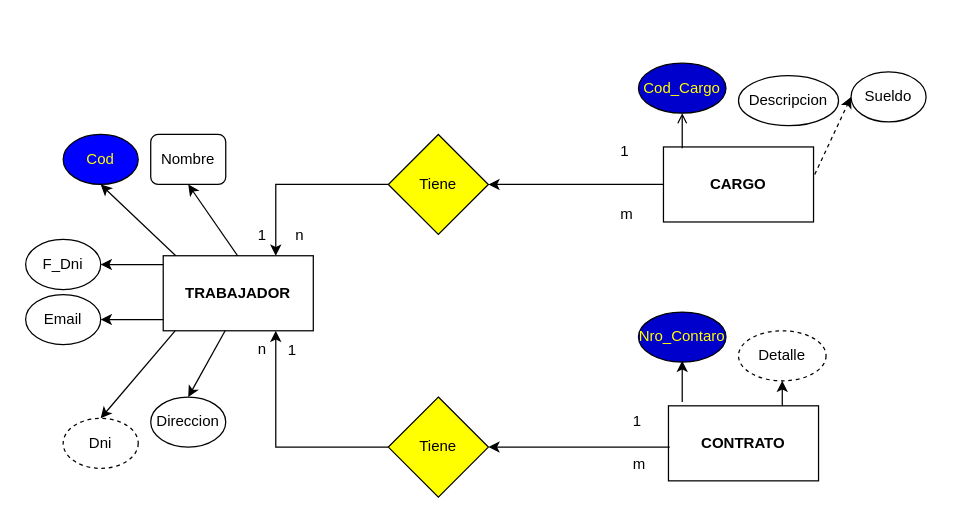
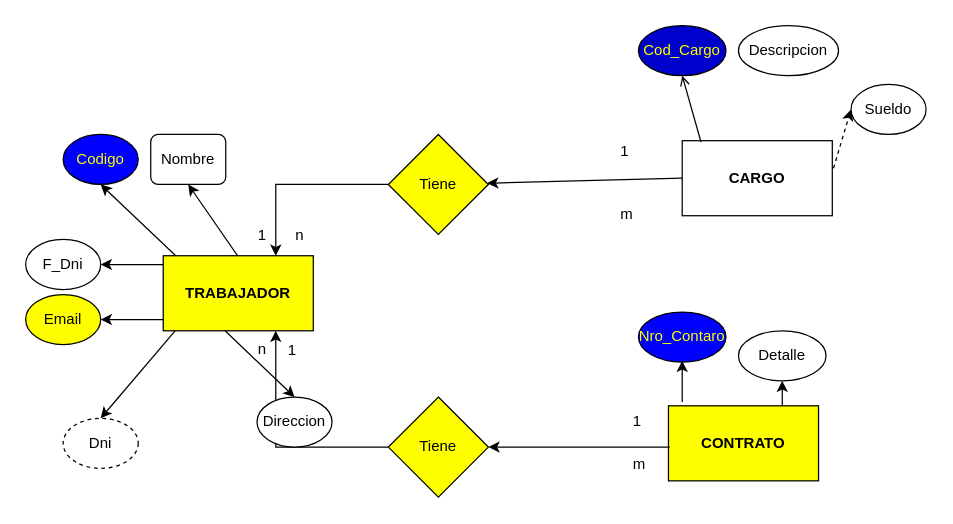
- <mxCell id="22" value="Cod_Cargo" style="ellipse;whiteSpace=wrap;html=1;fillColor=#0000CC;fontColor=#FFFF00;" vertex="1" parent="1"><mxGeometry x="510" y="50" width="70" height="40" as="geometry" /></mxCell>
+ <mxCell id="22" value="Cod_Cargo" style="ellipse;whiteSpace=wrap;html=1;fillColor=#0000CC;fontColor=#FFFF00;" vertex="1" parent="1"><mxGeometry x="510" y="20" width="70" height="40" as="geometry" /></mxCell>
- <mxCell id="25" value="Sueldo" style="ellipse;whiteSpace=wrap;html=1;" vertex="1" parent="1"><mxGeometry x="680" y="57" width="60" height="40" as="geometry" /></mxCell>
+ <mxCell id="25" value="Sueldo" style="ellipse;whiteSpace=wrap;html=1;" vertex="1" parent="1"><mxGeometry x="680" y="67" width="60" height="40" as="geometry" /></mxCell>
- <mxCell id="23" value="Descripcion" style="ellipse;whiteSpace=wrap;html=1;" vertex="1" parent="1"><mxGeometry x="590" y="60" width="80" height="40" as="geometry" /></mxCell>
+ <mxCell id="23" value="Descripcion" style="ellipse;whiteSpace=wrap;html=1;" vertex="1" parent="1"><mxGeometry x="590" y="20" width="80" height="40" as="geometry" /></mxCell>
- <mxCell id="8" value="Cod" style="ellipse;whiteSpace=wrap;html=1;fillColor=#0000FF;fontColor=#FFFF00;" vertex="1" parent="1"><mxGeometry x="50" y="107" width="60" height="40" as="geometry" /></mxCell>
+ <mxCell id="8" value="Codigo" style="ellipse;whiteSpace=wrap;html=1;fillColor=#0000FF;fontColor=#FFFF00;" vertex="1" parent="1"><mxGeometry x="50" y="107" width="60" height="40" as="geometry" /></mxCell>
- <mxCell id="6" value="&lt;b&gt;CARGO&lt;/b&gt;" style="rounded=0;whiteSpace=wrap;html=1;" vertex="1" parent="1"><mxGeometry x="530" y="117" width="120" height="60" as="geometry" /></mxCell>
+ <mxCell id="6" value="&lt;b&gt;CARGO&lt;/b&gt;" style="rounded=0;whiteSpace=wrap;html=1;" vertex="1" parent="1"><mxGeometry x="545" y="112" width="120" height="60" as="geometry" /></mxCell>
- <mxCell id="4" value="&lt;b&gt;TRABAJADOR&lt;/b&gt;" style="rounded=0;whiteSpace=wrap;html=1;" vertex="1" parent="1"><mxGeometry x="130" y="204" width="120" height="60" as="geometry" /></mxCell>
+ <mxCell id="4" value="&lt;b&gt;TRABAJADOR&lt;/b&gt;" style="rounded=0;whiteSpace=wrap;html=1;fillColor=#ffff00;" vertex="1" parent="1"><mxGeometry x="130" y="204" width="120" height="60" as="geometry" /></mxCell>
- <mxCell id="16" value="Email" style="ellipse;whiteSpace=wrap;html=1;" vertex="1" parent="1"><mxGeometry x="20" y="235" width="60" height="40" as="geometry" /></mxCell>
+ <mxCell id="16" value="Email" style="ellipse;whiteSpace=wrap;html=1;fillColor=#ffff00;" vertex="1" parent="1"><mxGeometry x="20" y="235" width="60" height="40" as="geometry" /></mxCell>
- <mxCell id="27" value="Nro_Contaro" style="ellipse;whiteSpace=wrap;html=1;fillColor=#0000CC;fontColor=#FFFF00;" vertex="1" parent="1"><mxGeometry x="510" y="249" width="70" height="40" as="geometry" /></mxCell>
+ <mxCell id="27" value="Nro_Contaro" style="ellipse;whiteSpace=wrap;html=1;fillColor=#0000ff;fontColor=#FFFF00;" vertex="1" parent="1"><mxGeometry x="510" y="249" width="70" height="40" as="geometry" /></mxCell>
- <mxCell id="29" value="Detalle" style="ellipse;whiteSpace=wrap;html=1;dashed=1;" vertex="1" parent="1"><mxGeometry x="590" y="264" width="70" height="40" as="geometry" /></mxCell>
+ <mxCell id="29" value="Detalle" style="ellipse;whiteSpace=wrap;html=1;" vertex="1" parent="1"><mxGeometry x="590" y="264" width="70" height="40" as="geometry" /></mxCell>
- <mxCell id="18" value="Direccion" style="ellipse;whiteSpace=wrap;html=1;" vertex="1" parent="1"><mxGeometry x="120" y="317" width="60" height="40" as="geometry" /></mxCell>
+ <mxCell id="18" value="Direccion" style="ellipse;whiteSpace=wrap;html=1;" vertex="1" parent="1"><mxGeometry x="205" y="317" width="60" height="40" as="geometry" /></mxCell>
- <mxCell id="5" value="&lt;b&gt;CONTRATO&lt;/b&gt;" style="rounded=0;whiteSpace=wrap;html=1;" vertex="1" parent="1"><mxGeometry x="534" y="324" width="120" height="60" as="geometry" /></mxCell>
+ <mxCell id="5" value="&lt;b&gt;CONTRATO&lt;/b&gt;" style="rounded=0;whiteSpace=wrap;html=1;fillColor=#ffff00;" vertex="1" parent="1"><mxGeometry x="534" y="324" width="120" height="60" as="geometry" /></mxCell>
